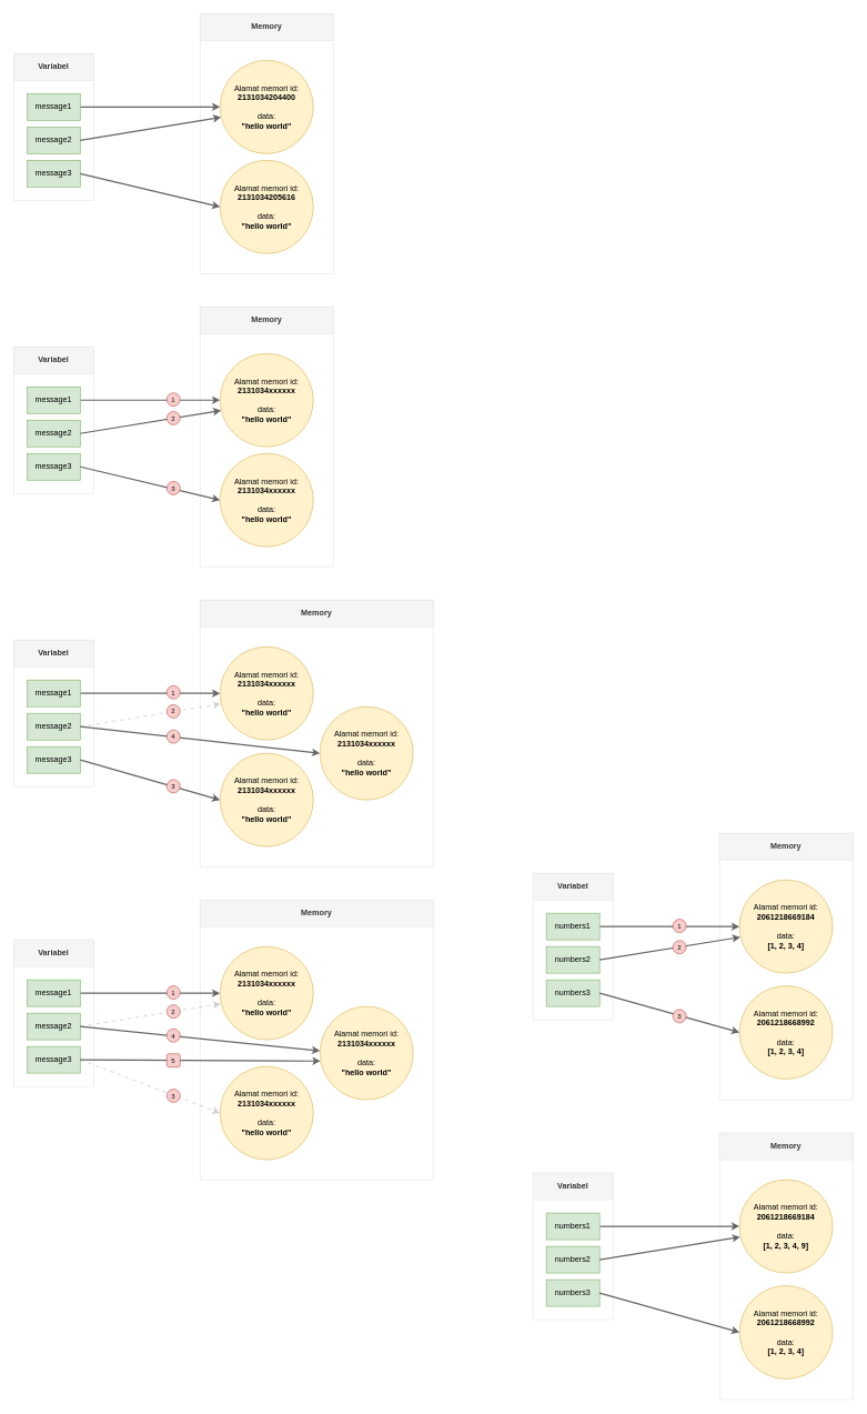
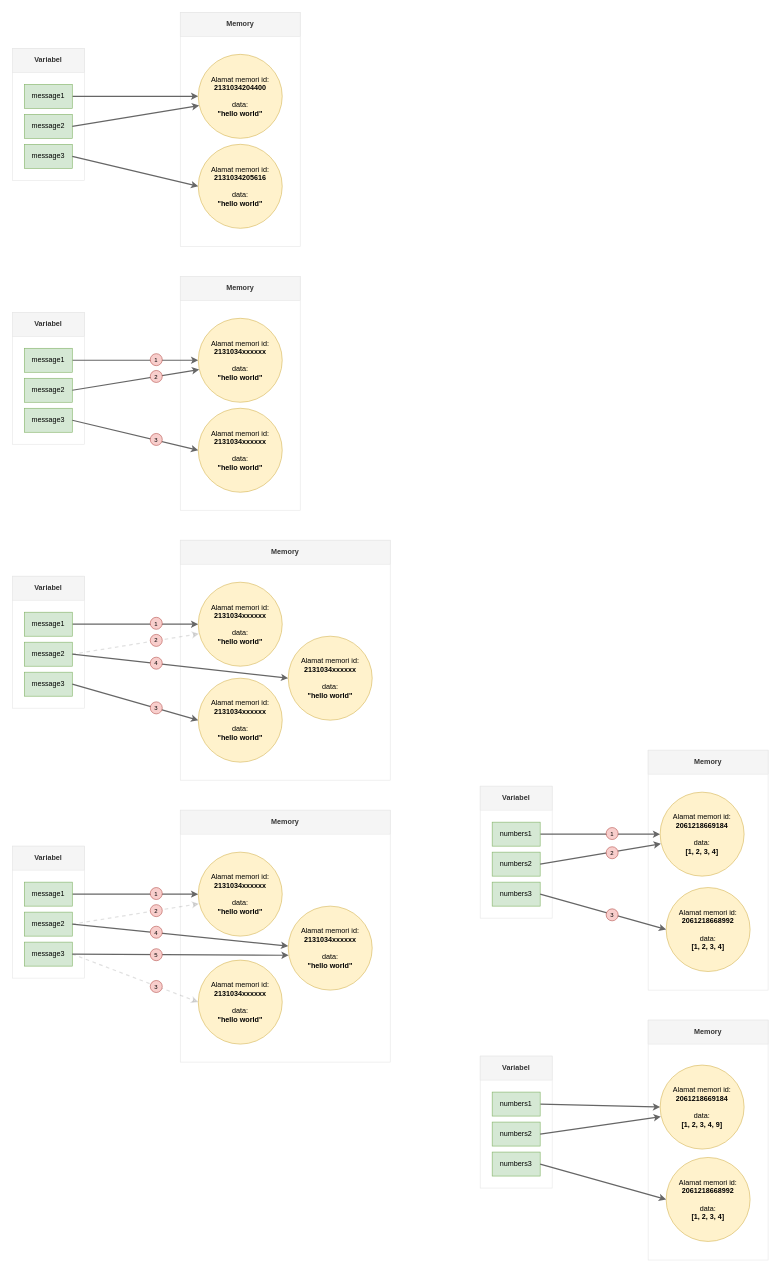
- <mxCell id="75" value="Alamat memori id:&lt;br style=&quot;border-color: var(--border-color);&quot;&gt;&lt;b style=&quot;border-color: var(--border-color);&quot;&gt;2061218669184&lt;/b&gt;&lt;br style=&quot;border-color: var(--border-color);&quot;&gt;&lt;br style=&quot;border-color: var(--border-color);&quot;&gt;data:&lt;br style=&quot;border-color: var(--border-color);&quot;&gt;&lt;b&gt;[1, 2, 3, 4]&lt;/b&gt;" style="ellipse;whiteSpace=wrap;html=1;fillColor=#fff2cc;strokeColor=#d6b656;" vertex="1" parent="1"><mxGeometry x="1110" y="1320" width="140" height="140" as="geometry" /></mxCell>
+ <mxCell id="75" value="Alamat memori id:&lt;br style=&quot;border-color: var(--border-color);&quot;&gt;&lt;b style=&quot;border-color: var(--border-color);&quot;&gt;2061218669184&lt;/b&gt;&lt;br style=&quot;border-color: var(--border-color);&quot;&gt;&lt;br style=&quot;border-color: var(--border-color);&quot;&gt;data:&lt;br style=&quot;border-color: var(--border-color);&quot;&gt;&lt;b&gt;[1, 2, 3, 4]&lt;/b&gt;" style="ellipse;whiteSpace=wrap;html=1;fillColor=#fff2cc;strokeColor=#d6b656;" vertex="1" parent="1"><mxGeometry x="1100" y="1320" width="140" height="140" as="geometry" /></mxCell>
- <mxCell id="66" value="5" style="whiteSpace=wrap;html=1;fillColor=#f8cecc;strokeColor=#b85450;fontSize=10;verticalAlign=middle;rounded=1;" vertex="1" parent="1"><mxGeometry x="250" y="1581" width="20" height="20" as="geometry" /></mxCell>
+ <mxCell id="66" value="5" style="ellipse;whiteSpace=wrap;html=1;fillColor=#f8cecc;strokeColor=#b85450;fontSize=10;verticalAlign=middle;" vertex="1" parent="1"><mxGeometry x="250" y="1581" width="20" height="20" as="geometry" /></mxCell>
- <mxCell id="90" value="Alamat memori id:&lt;br style=&quot;border-color: var(--border-color);&quot;&gt;&lt;b style=&quot;border-color: var(--border-color);&quot;&gt;2061218669184&lt;/b&gt;&lt;br style=&quot;border-color: var(--border-color);&quot;&gt;&lt;br style=&quot;border-color: var(--border-color);&quot;&gt;data:&lt;br style=&quot;border-color: var(--border-color);&quot;&gt;&lt;b&gt;[1, 2, 3, 4, 9]&lt;/b&gt;" style="ellipse;whiteSpace=wrap;html=1;fillColor=#fff2cc;strokeColor=#d6b656;" vertex="1" parent="1"><mxGeometry x="1110" y="1770" width="140" height="140" as="geometry" /></mxCell>
+ <mxCell id="90" value="Alamat memori id:&lt;br style=&quot;border-color: var(--border-color);&quot;&gt;&lt;b style=&quot;border-color: var(--border-color);&quot;&gt;2061218669184&lt;/b&gt;&lt;br style=&quot;border-color: var(--border-color);&quot;&gt;&lt;br style=&quot;border-color: var(--border-color);&quot;&gt;data:&lt;br style=&quot;border-color: var(--border-color);&quot;&gt;&lt;b&gt;[1, 2, 3, 4, 9]&lt;/b&gt;" style="ellipse;whiteSpace=wrap;html=1;fillColor=#fff2cc;strokeColor=#d6b656;" vertex="1" parent="1"><mxGeometry x="1100" y="1775" width="140" height="140" as="geometry" /></mxCell>
